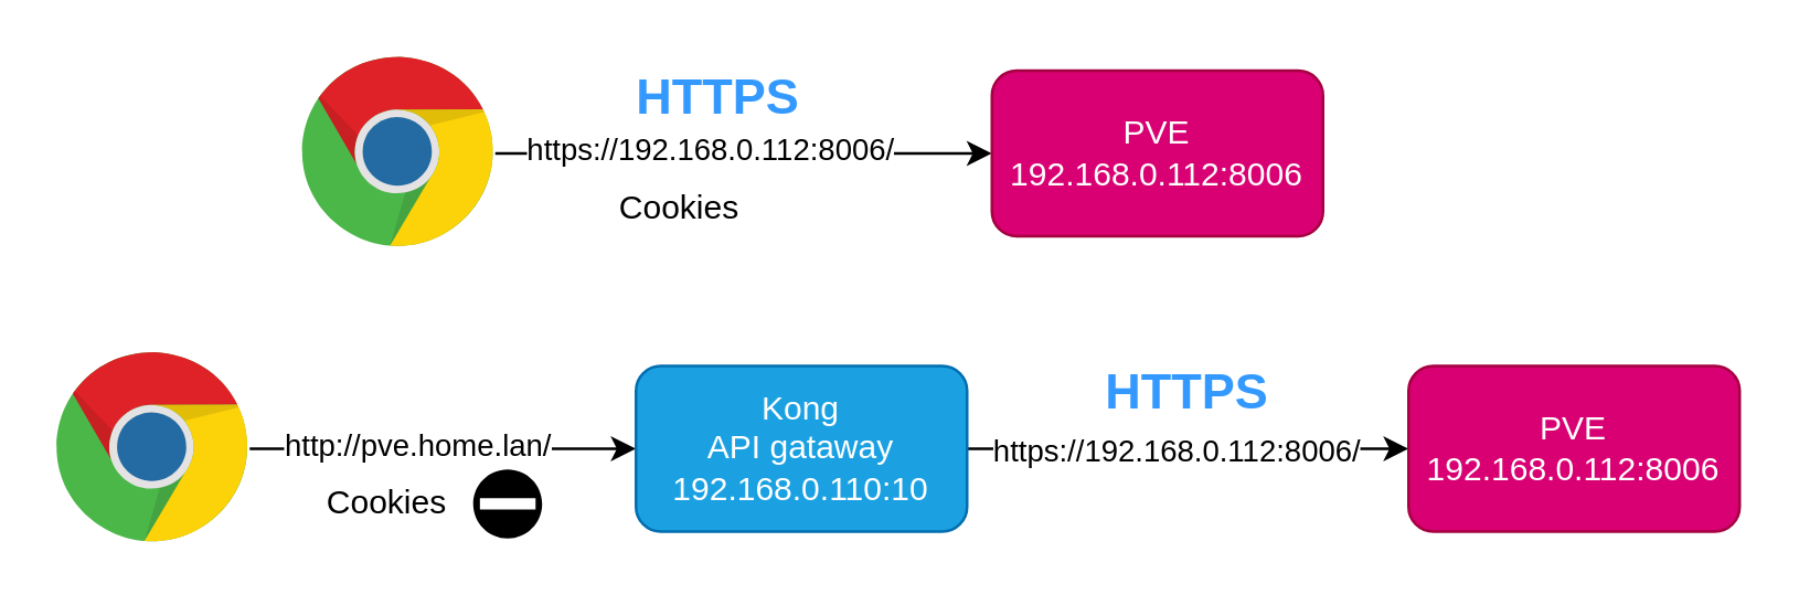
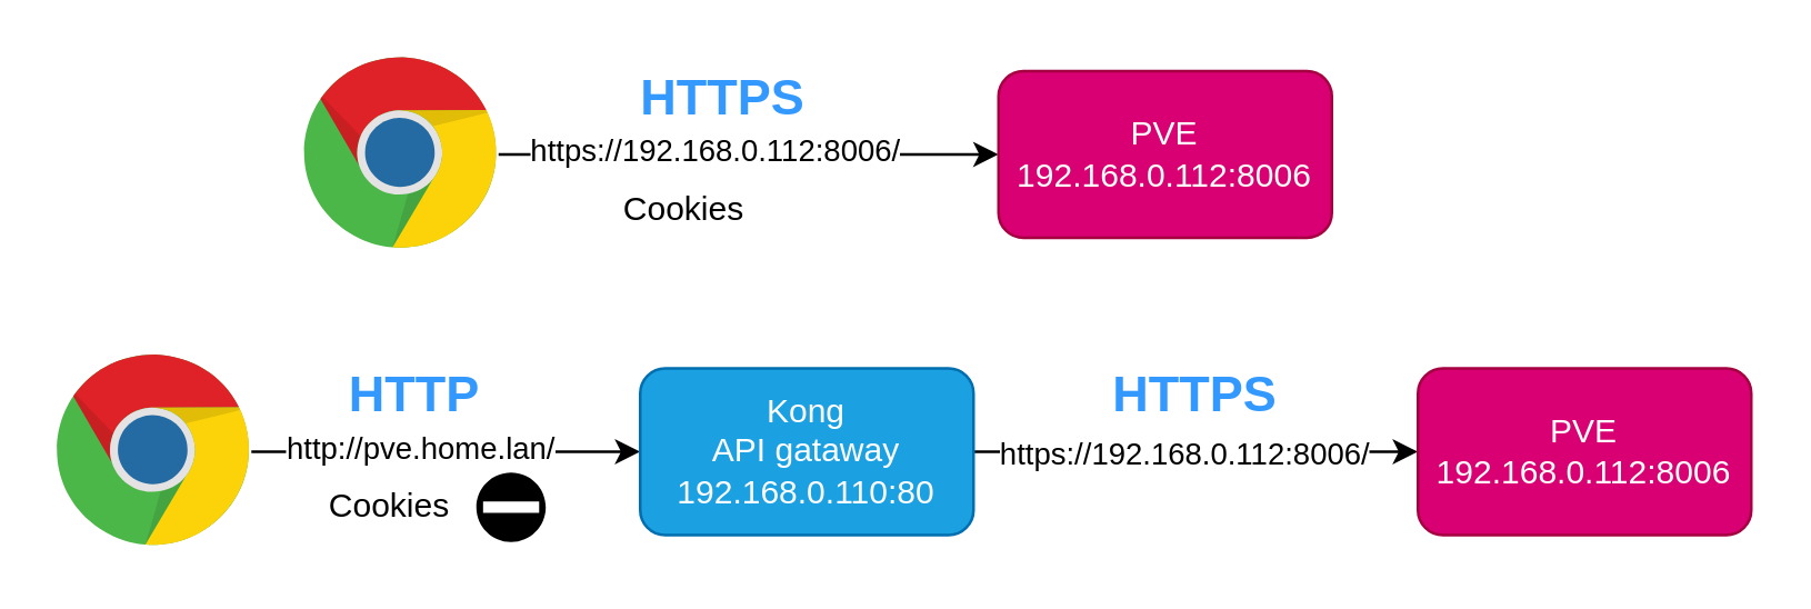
+ <mxCell id="18" value="&lt;b&gt;&lt;font color=&quot;#3399ff&quot; style=&quot;font-size: 18px;&quot;&gt;HTTP&lt;/font&gt;&lt;/b&gt;" style="text;html=1;align=center;verticalAlign=middle;whiteSpace=wrap;rounded=0;" vertex="1" parent="1"><mxGeometry x="119" y="127" width="60" height="30" as="geometry" /></mxCell>
- <mxCell id="13" value="Kong&lt;div&gt;API gataway&lt;/div&gt;&lt;div&gt;192.168.0.110:10&lt;/div&gt;" style="rounded=1;whiteSpace=wrap;html=1;fillColor=#1ba1e2;strokeColor=#006EAF;fontColor=#ffffff;" vertex="1" parent="1"><mxGeometry x="230" y="132" width="120" height="60" as="geometry" /></mxCell>
+ <mxCell id="13" value="Kong&lt;div&gt;API gataway&lt;/div&gt;&lt;div&gt;192.168.0.110:80&lt;/div&gt;" style="rounded=1;whiteSpace=wrap;html=1;fillColor=#1ba1e2;strokeColor=#006EAF;fontColor=#ffffff;" vertex="1" parent="1"><mxGeometry x="230" y="132" width="120" height="60" as="geometry" /></mxCell>
